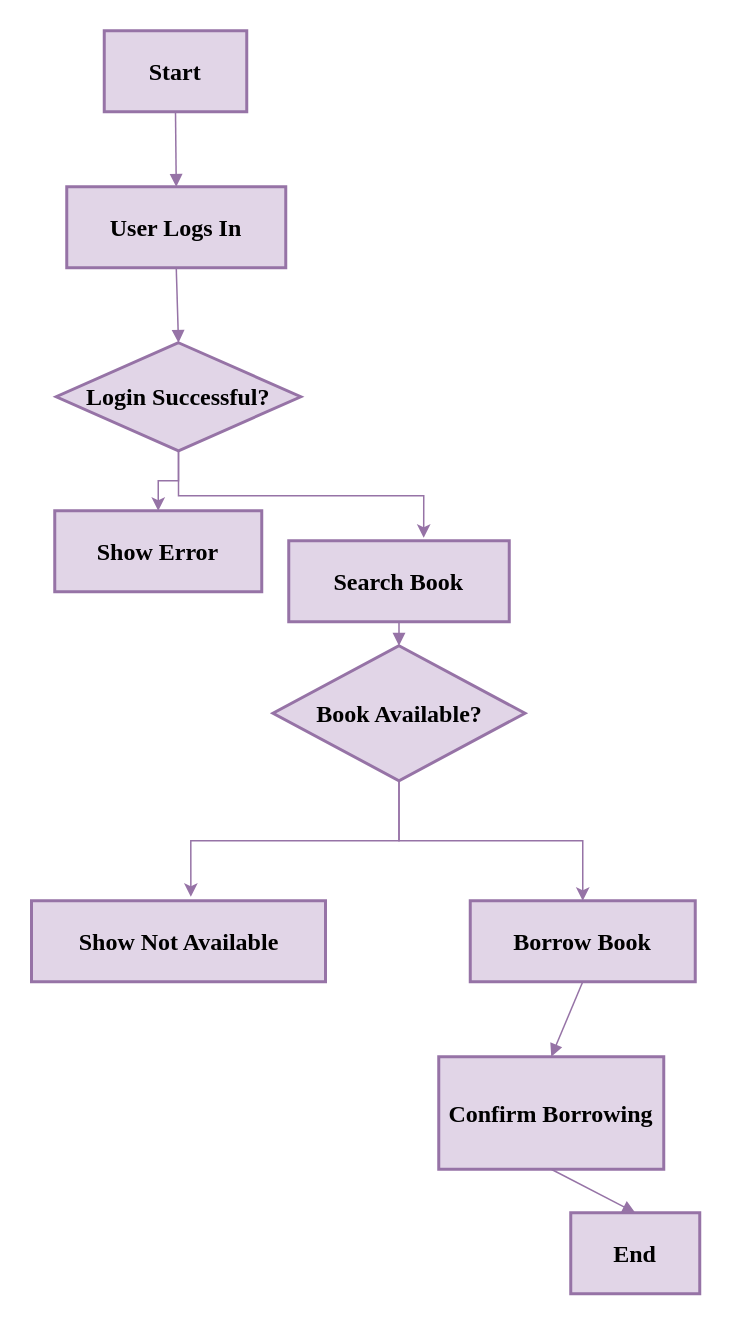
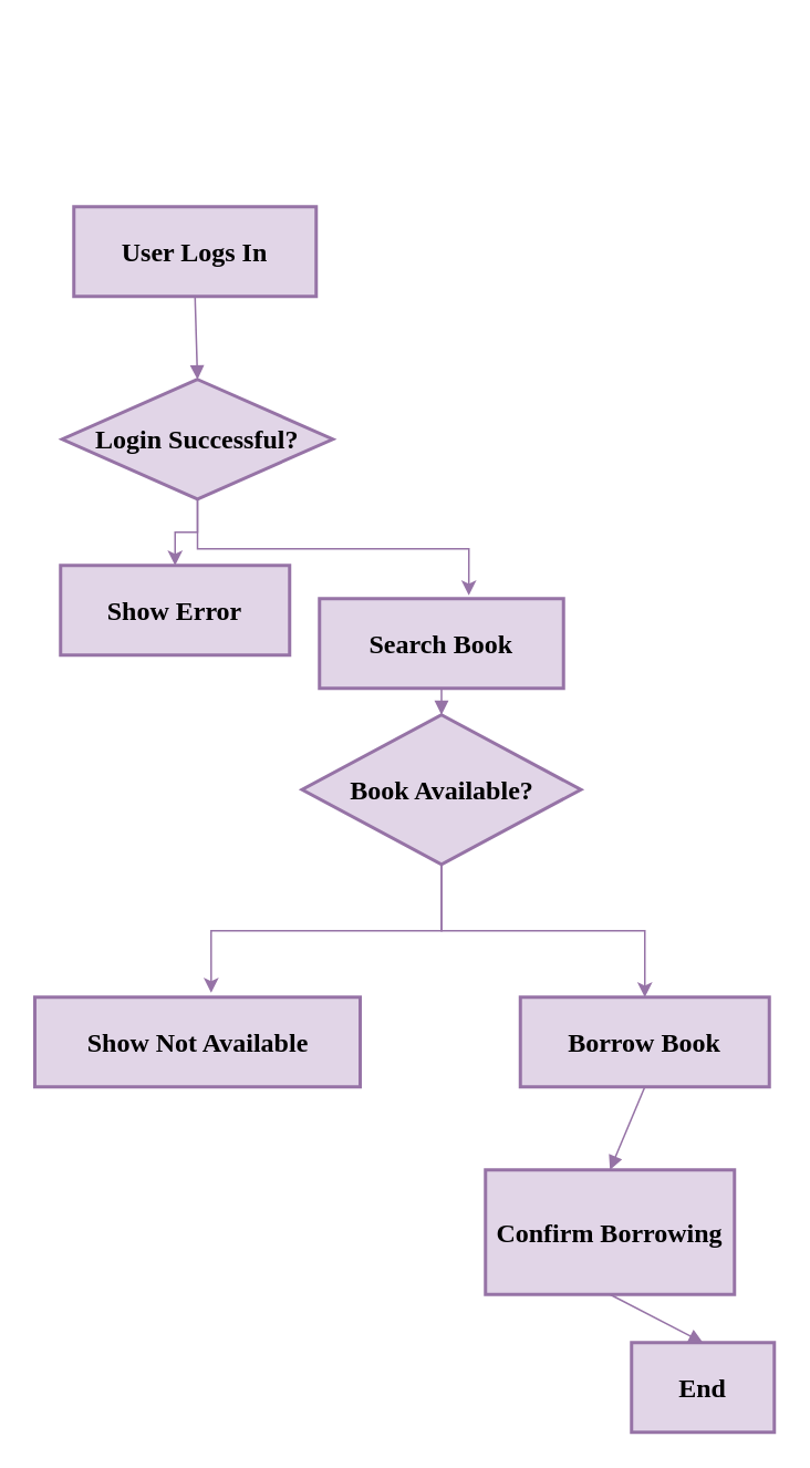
- <mxCell id="2" value="Start" style="whiteSpace=wrap;strokeWidth=2;fillColor=#e1d5e7;strokeColor=#9673a6;fontFamily=Times New Roman;fontStyle=1;fontSize=16;" vertex="1" parent="1"><mxGeometry x="69" y="20" width="95" height="54" as="geometry" /></mxCell>
- <mxCell id="14" value="" style="curved=1;startArrow=none;endArrow=block;exitX=0.5;exitY=1;entryX=0.5;entryY=0;rounded=0;fillColor=#e1d5e7;strokeColor=#9673a6;fontFamily=Times New Roman;fontStyle=1;fontSize=16;" edge="1" parent="1" source="2" target="3"><mxGeometry relative="1" as="geometry"><Array as="points" /></mxGeometry></mxCell>
